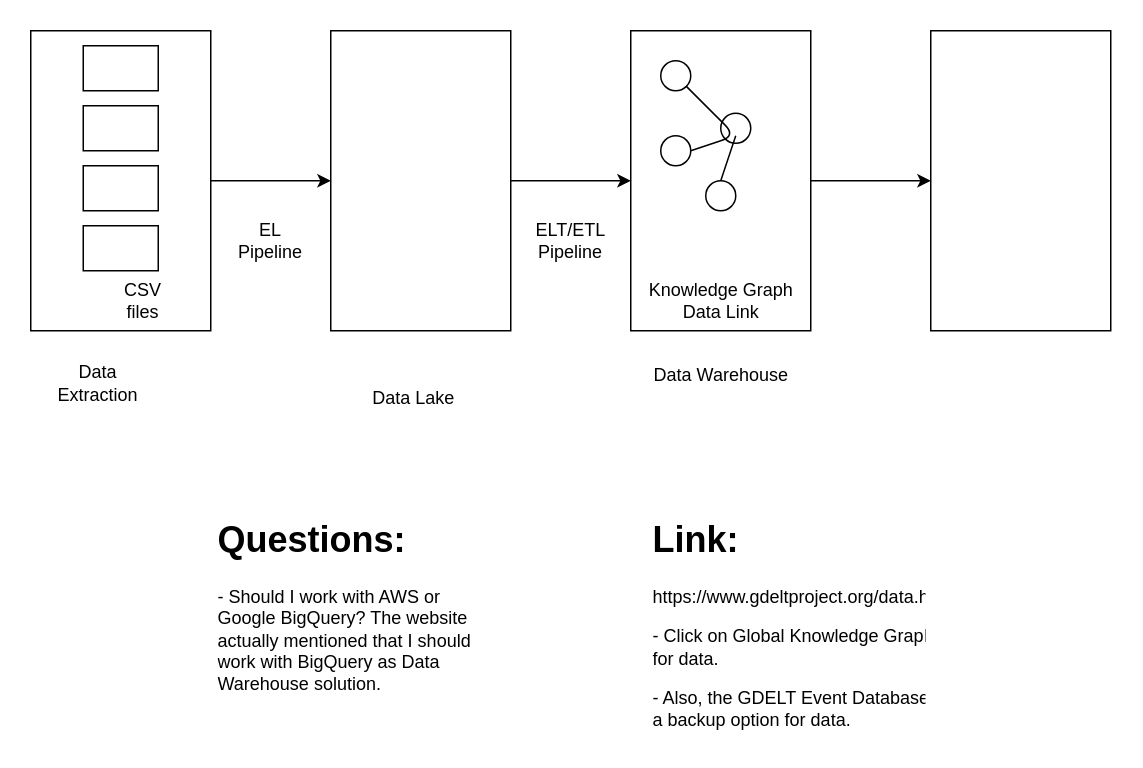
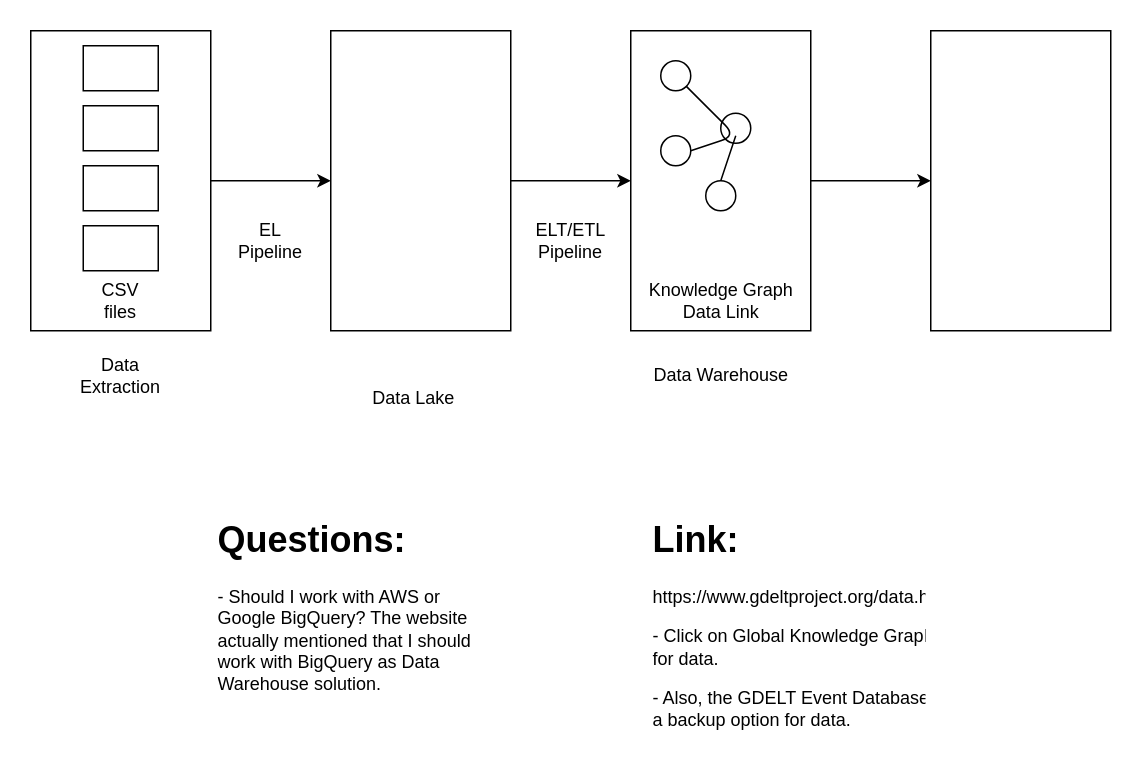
- <mxCell id="17" value="CSV files" style="text;html=1;strokeColor=none;fillColor=none;align=center;verticalAlign=middle;whiteSpace=wrap;rounded=0;" vertex="1" parent="1"><mxGeometry x="75" y="190" width="40" height="20" as="geometry" /></mxCell>
+ <mxCell id="17" value="CSV files" style="text;html=1;strokeColor=none;fillColor=none;align=center;verticalAlign=middle;whiteSpace=wrap;rounded=0;" vertex="1" parent="1"><mxGeometry x="60" y="190" width="40" height="20" as="geometry" /></mxCell>
- <mxCell id="4" value="Data Extraction" style="text;html=1;strokeColor=none;fillColor=none;align=center;verticalAlign=middle;whiteSpace=wrap;rounded=0;" vertex="1" parent="1"><mxGeometry x="45" y="245" width="40" height="20" as="geometry" /></mxCell>
+ <mxCell id="4" value="Data Extraction" style="text;html=1;strokeColor=none;fillColor=none;align=center;verticalAlign=middle;whiteSpace=wrap;rounded=0;" vertex="1" parent="1"><mxGeometry x="60" y="240" width="40" height="20" as="geometry" /></mxCell>
